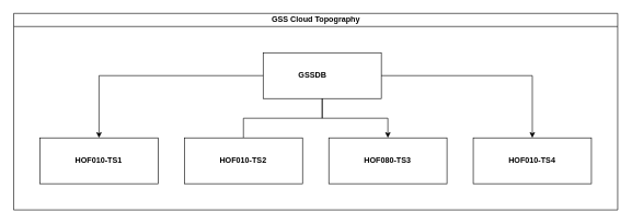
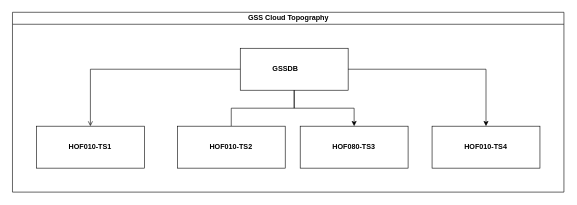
- <mxCell id="10" value="" style="edgeStyle=orthogonalEdgeStyle;rounded=0;orthogonalLoop=1;jettySize=auto;html=1;" edge="1" source="3" target="11" parent="2"><mxGeometry relative="1" as="geometry" /></mxCell>
+ <mxCell id="10" value="" style="edgeStyle=orthogonalEdgeStyle;rounded=0;orthogonalLoop=1;jettySize=auto;html=1;endArrow=open;" edge="1" source="3" target="11" parent="2"><mxGeometry relative="1" as="geometry" /></mxCell>
- <mxCell id="7" value="HOF010-TS2" style="label;whiteSpace=wrap;html=1;rounded=0;glass=0;treeMoving=1;treeFolding=1;" vertex="1" parent="2"><mxGeometry x="260" y="190" width="180" height="70" as="geometry" /></mxCell>
+ <mxCell id="7" value="HOF010-TS2" style="label;whiteSpace=wrap;html=1;rounded=0;glass=0;treeMoving=1;treeFolding=1;" vertex="1" parent="2"><mxGeometry x="275" y="190" width="180" height="70" as="geometry" /></mxCell>
